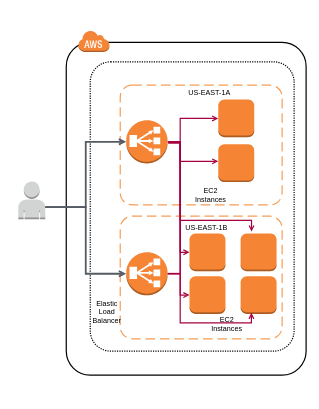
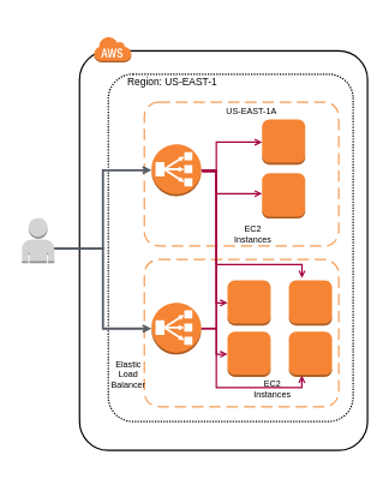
+ <mxCell id="8" value="Region: US-EAST-1" style="text;html=1;strokeColor=none;fillColor=none;align=center;verticalAlign=middle;whiteSpace=wrap;rounded=0;fontSize=14;" parent="1" vertex="1"><mxGeometry x="173.5" y="102.53" width="130" height="20" as="geometry" /></mxCell>
- <mxCell id="10" value="US-EAST-1B" style="text;html=1;strokeColor=none;fillColor=none;align=center;verticalAlign=middle;whiteSpace=wrap;rounded=0;" parent="1" vertex="1"><mxGeometry x="303.5" y="368.74" width="80" height="20" as="geometry" /></mxCell>
